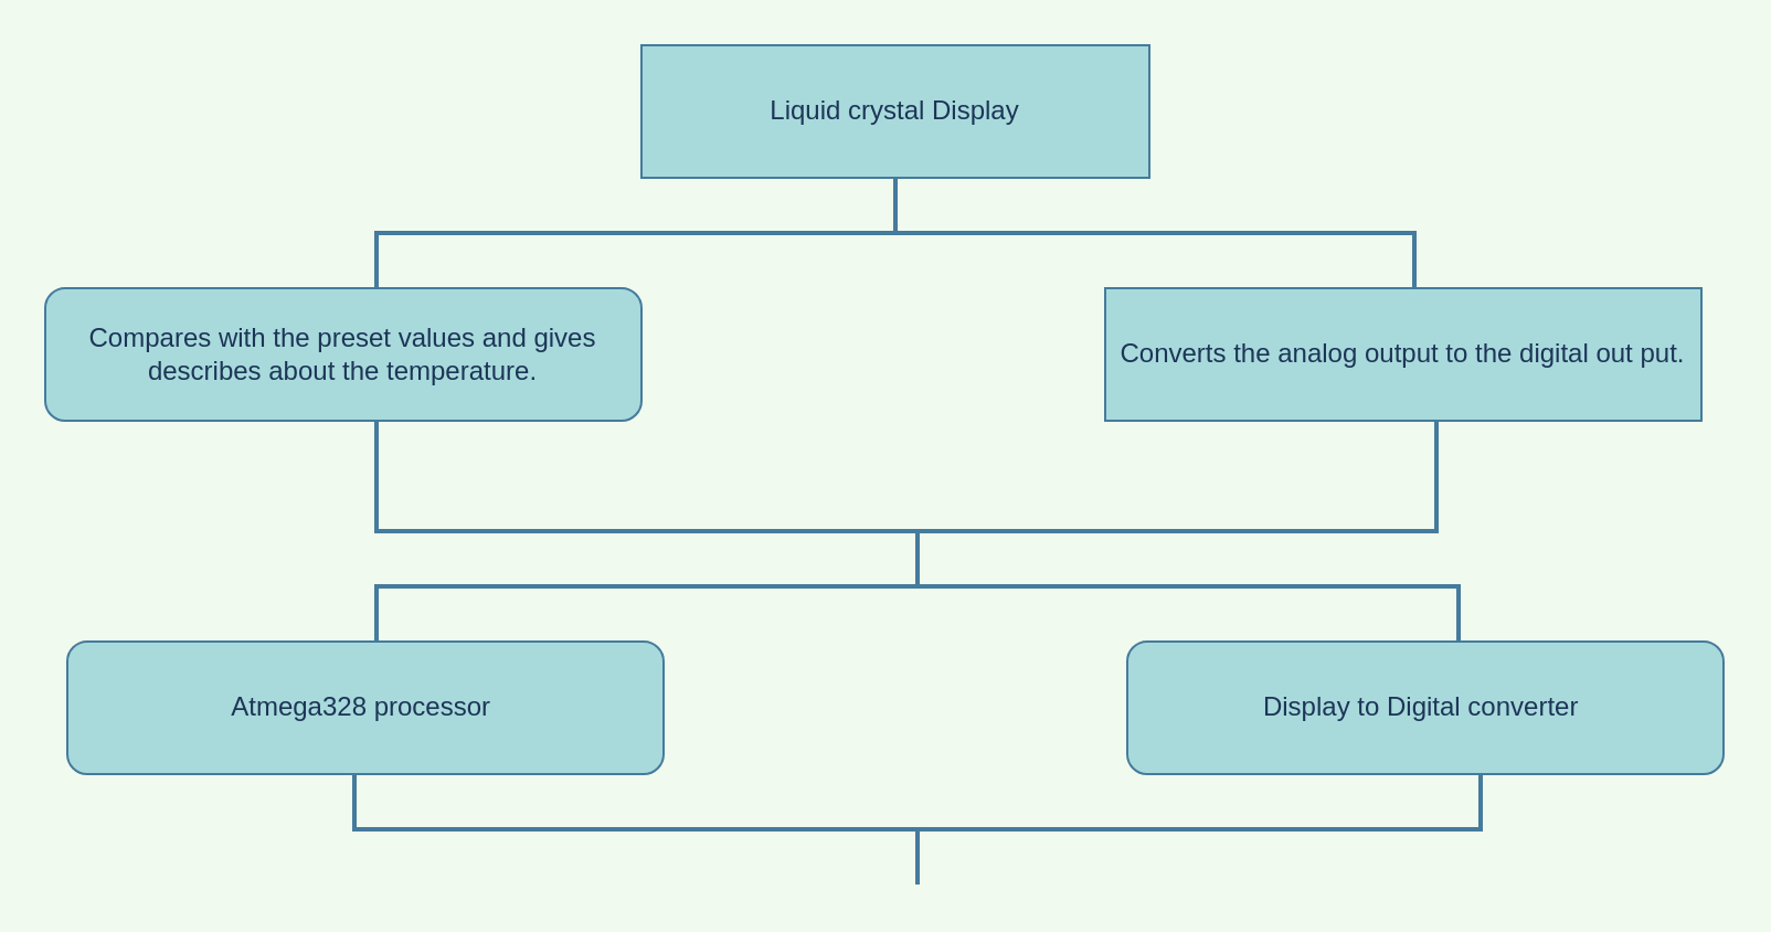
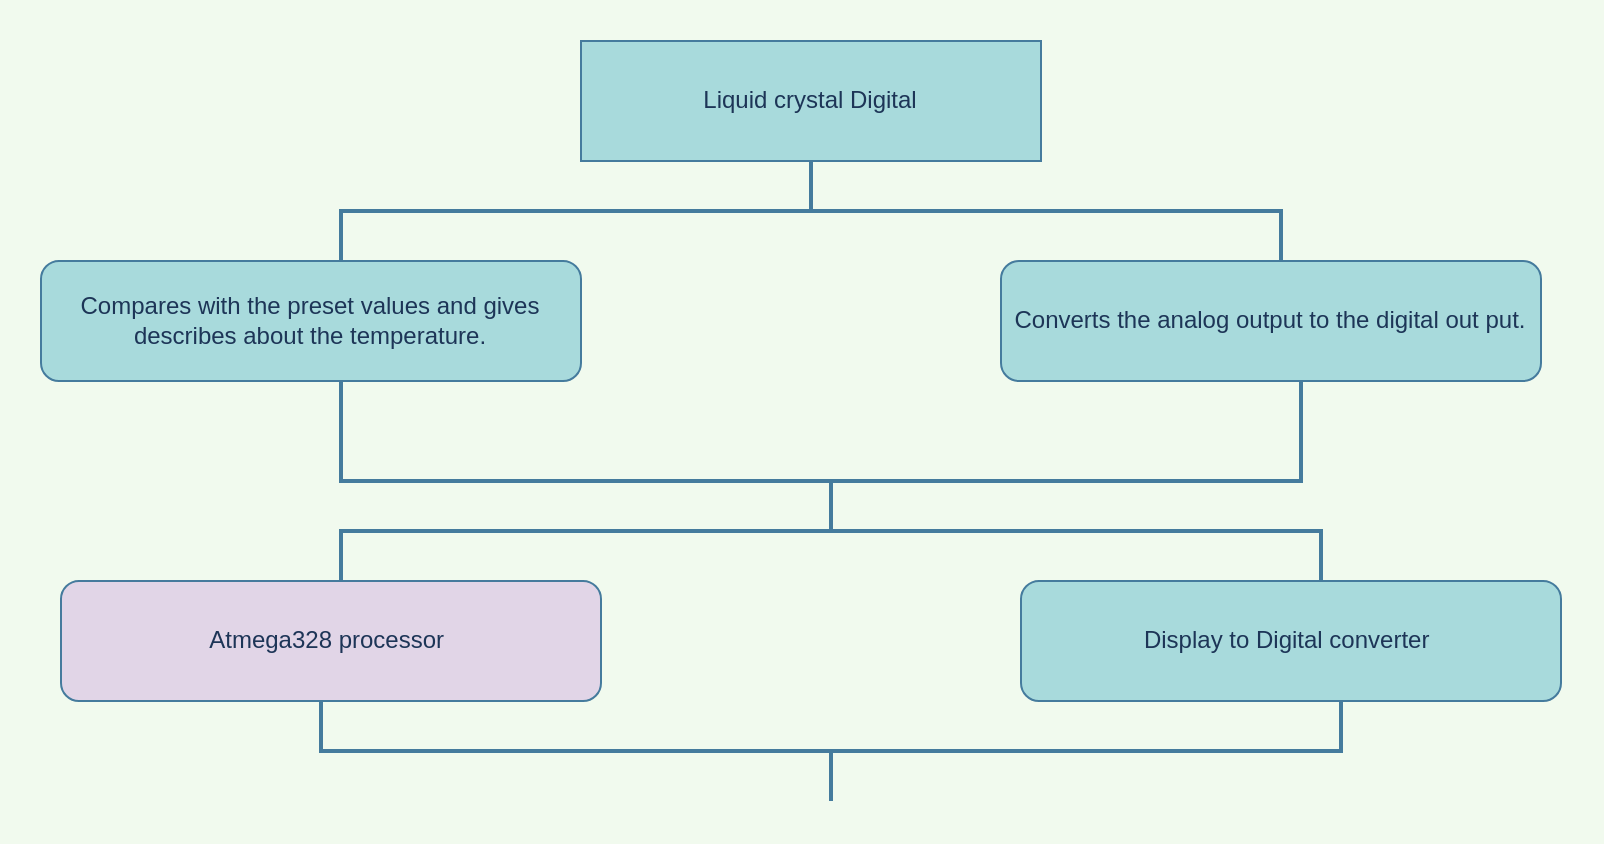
- <mxCell id="3" value="Liquid crystal Display" style="rounded=0;whiteSpace=wrap;html=1;fillColor=#A8DADC;strokeColor=#457B9D;fontColor=#1D3557;" vertex="1" parent="1"><mxGeometry x="290" y="20" width="230" height="60" as="geometry" /></mxCell>
+ <mxCell id="3" value="Liquid crystal Digital" style="rounded=0;whiteSpace=wrap;html=1;fillColor=#A8DADC;strokeColor=#457B9D;fontColor=#1D3557;" vertex="1" parent="1"><mxGeometry x="290" y="20" width="230" height="60" as="geometry" /></mxCell>
- <mxCell id="9" value="Converts the analog output to the digital out put." style="whiteSpace=wrap;html=1;fillColor=#A8DADC;strokeColor=#457B9D;fontColor=#1D3557;rounded=0;" vertex="1" parent="1"><mxGeometry x="500" y="130" width="270" height="60" as="geometry" /></mxCell>
+ <mxCell id="9" value="Converts the analog output to the digital out put." style="rounded=1;whiteSpace=wrap;html=1;fillColor=#A8DADC;strokeColor=#457B9D;fontColor=#1D3557;" vertex="1" parent="1"><mxGeometry x="500" y="130" width="270" height="60" as="geometry" /></mxCell>
- <mxCell id="2" value="Atmega328 processor&amp;nbsp;" style="rounded=1;whiteSpace=wrap;html=1;fillColor=#A8DADC;strokeColor=#457B9D;fontColor=#1D3557;" vertex="1" parent="1"><mxGeometry x="30" y="290" width="270" height="60" as="geometry" /></mxCell>
+ <mxCell id="2" value="Atmega328 processor&amp;nbsp;" style="rounded=1;whiteSpace=wrap;html=1;fillColor=#e1d5e7;strokeColor=#457B9D;fontColor=#1D3557;" vertex="1" parent="1"><mxGeometry x="30" y="290" width="270" height="60" as="geometry" /></mxCell>
